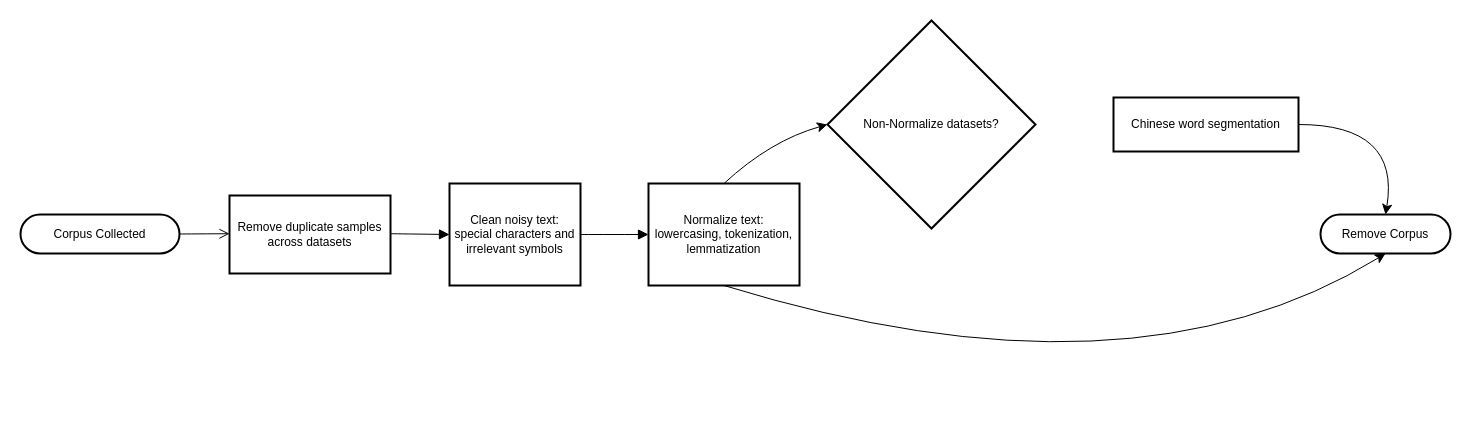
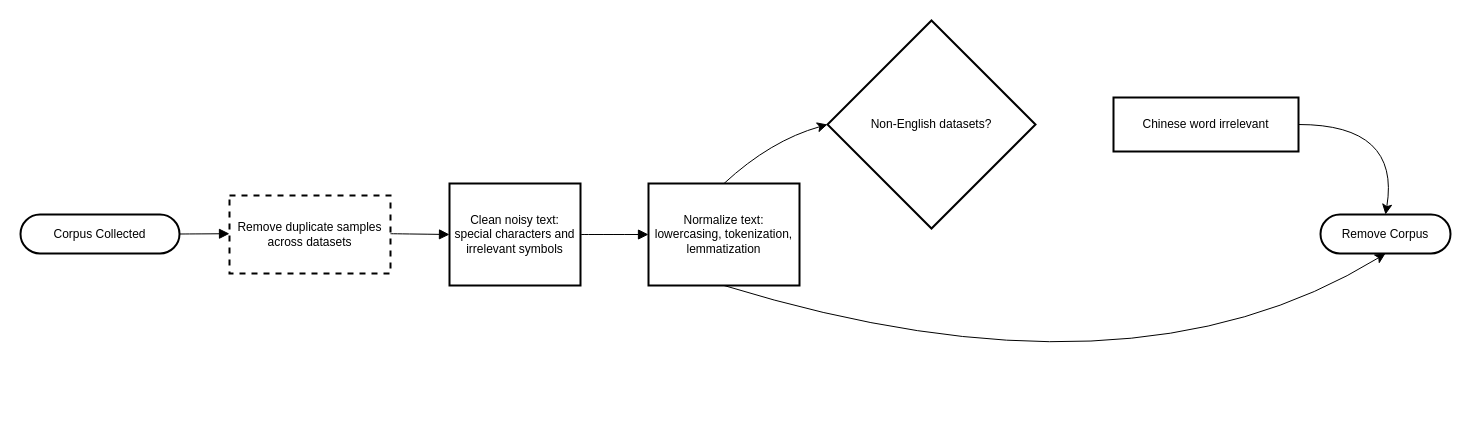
- <mxCell id="8" value="Non-Normalize datasets?" style="rhombus;strokeWidth=2;whiteSpace=wrap;" vertex="1" parent="1"><mxGeometry x="827" y="20" width="208" height="208" as="geometry" /></mxCell>
+ <mxCell id="8" value="Non-English datasets?" style="rhombus;strokeWidth=2;whiteSpace=wrap;" vertex="1" parent="1"><mxGeometry x="827" y="20" width="208" height="208" as="geometry" /></mxCell>
- <mxCell id="10" value="Chinese word segmentation" style="whiteSpace=wrap;strokeWidth=2;" vertex="1" parent="1"><mxGeometry x="1113" y="97" width="185" height="54" as="geometry" /></mxCell>
+ <mxCell id="10" value="Chinese word irrelevant" style="whiteSpace=wrap;strokeWidth=2;" vertex="1" parent="1"><mxGeometry x="1113" y="97" width="185" height="54" as="geometry" /></mxCell>
- <mxCell id="12" value="" style="curved=1;startArrow=none;endArrow=open;exitX=1;exitY=0.5;entryX=0;entryY=0.49;rounded=0;fontSize=12;startSize=8;endSize=8;" edge="1" parent="1" source="2" target="3"><mxGeometry relative="1" as="geometry"><Array as="points" /></mxGeometry></mxCell>
+ <mxCell id="12" value="" style="curved=1;startArrow=none;endArrow=block;exitX=1;exitY=0.5;entryX=0;entryY=0.49;rounded=0;fontSize=12;startSize=8;endSize=8;" edge="1" parent="1" source="2" target="3"><mxGeometry relative="1" as="geometry"><Array as="points" /></mxGeometry></mxCell>
- <mxCell id="3" value="Remove duplicate samples across datasets" style="whiteSpace=wrap;strokeWidth=2;" vertex="1" parent="1"><mxGeometry x="229" y="195" width="161" height="78" as="geometry" /></mxCell>
+ <mxCell id="3" value="Remove duplicate samples across datasets" style="whiteSpace=wrap;strokeWidth=2;dashed=1;" vertex="1" parent="1"><mxGeometry x="229" y="195" width="161" height="78" as="geometry" /></mxCell>
